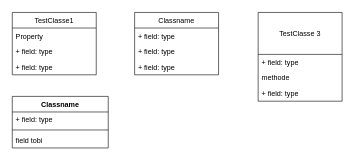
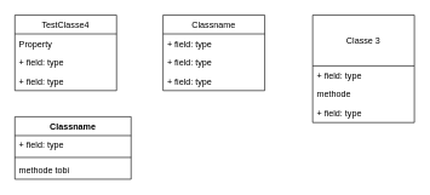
- <mxCell id="2" value="TestClasse1" style="swimlane;fontStyle=0;childLayout=stackLayout;horizontal=1;startSize=26;fillColor=none;horizontalStack=0;resizeParent=1;resizeParentMax=0;resizeLast=0;collapsible=1;marginBottom=0;" vertex="1" parent="1"><mxGeometry x="20" y="20" width="140" height="104" as="geometry" /></mxCell>
+ <mxCell id="2" value="TestClasse4" style="swimlane;fontStyle=0;childLayout=stackLayout;horizontal=1;startSize=26;fillColor=none;horizontalStack=0;resizeParent=1;resizeParentMax=0;resizeLast=0;collapsible=1;marginBottom=0;" vertex="1" parent="1"><mxGeometry x="20" y="20" width="140" height="104" as="geometry" /></mxCell>
- <mxCell id="10" value="TestClasse 3" style="swimlane;fontStyle=0;childLayout=stackLayout;horizontal=1;startSize=70;fillColor=none;horizontalStack=0;resizeParent=1;resizeParentMax=0;resizeLast=0;collapsible=1;marginBottom=0;" vertex="1" parent="1"><mxGeometry x="430" y="20" width="140" height="148" as="geometry" /></mxCell>
+ <mxCell id="10" value="Classe 3" style="swimlane;fontStyle=0;childLayout=stackLayout;horizontal=1;startSize=70;fillColor=none;horizontalStack=0;resizeParent=1;resizeParentMax=0;resizeLast=0;collapsible=1;marginBottom=0;" vertex="1" parent="1"><mxGeometry x="430" y="20" width="140" height="148" as="geometry" /></mxCell>
- <mxCell id="17" value="field tobi" style="text;strokeColor=none;fillColor=none;align=left;verticalAlign=top;spacingLeft=4;spacingRight=4;overflow=hidden;rotatable=0;points=[[0,0.5],[1,0.5]];portConstraint=eastwest;" vertex="1" parent="14"><mxGeometry y="60" width="160" height="26" as="geometry" /></mxCell>
+ <mxCell id="17" value="methode tobi" style="text;strokeColor=none;fillColor=none;align=left;verticalAlign=top;spacingLeft=4;spacingRight=4;overflow=hidden;rotatable=0;points=[[0,0.5],[1,0.5]];portConstraint=eastwest;" vertex="1" parent="14"><mxGeometry y="60" width="160" height="26" as="geometry" /></mxCell>
